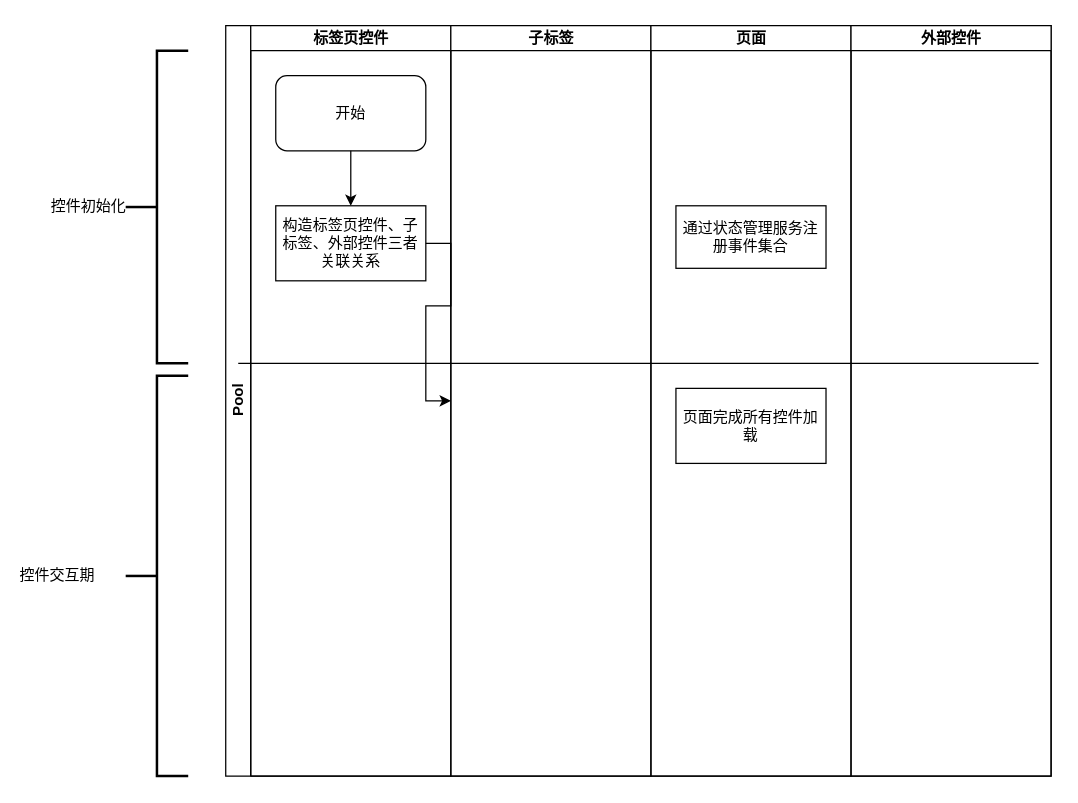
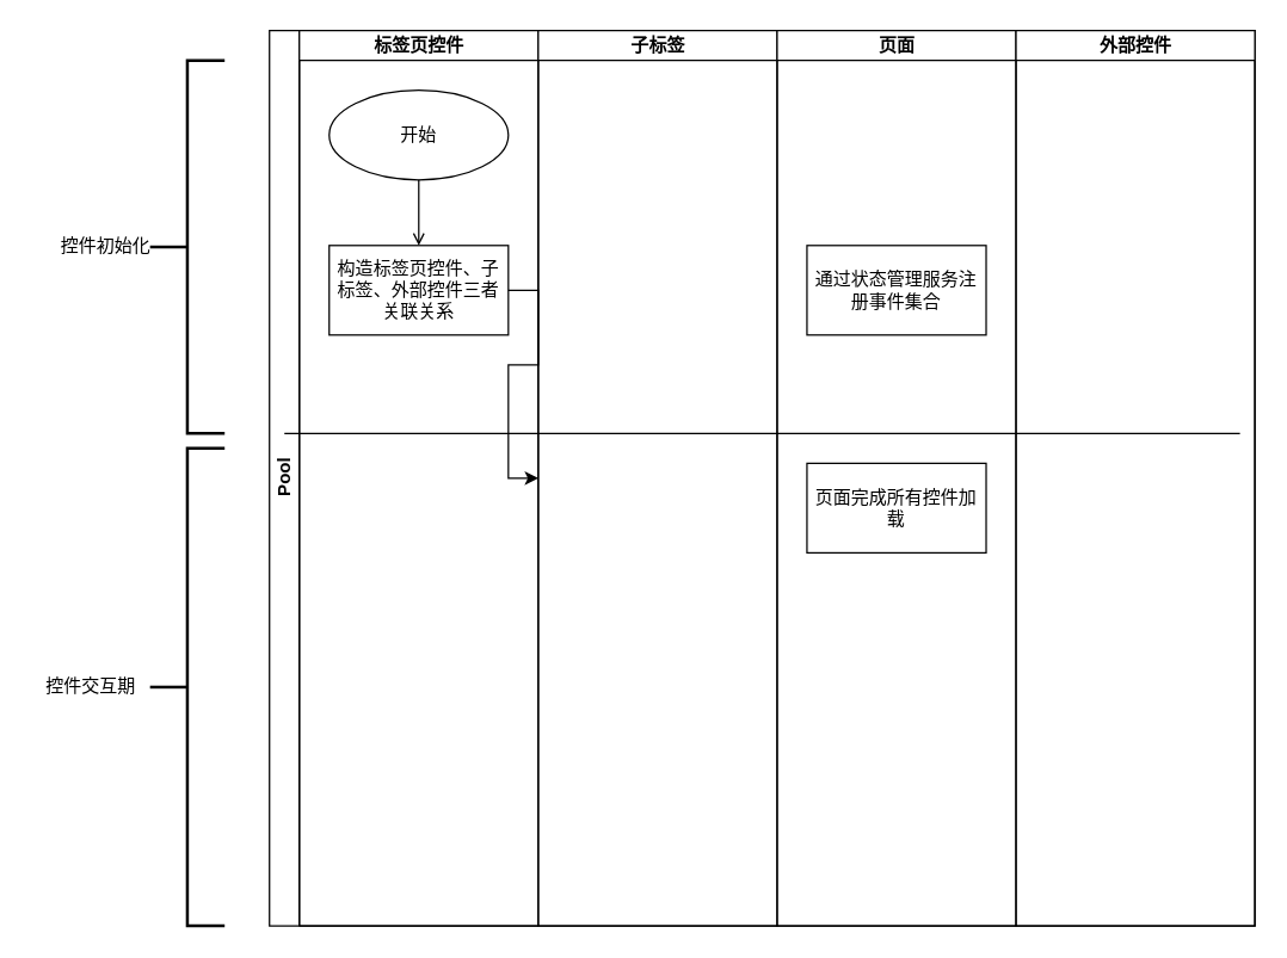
- <mxCell id="5" value="开始" style="rounded=1;whiteSpace=wrap;html=1;fillColor=none;" vertex="1" parent="3"><mxGeometry x="20" y="40" width="120" height="60" as="geometry" /></mxCell>
+ <mxCell id="5" value="开始" style="ellipse;whiteSpace=wrap;html=1;fillColor=none;" vertex="1" parent="3"><mxGeometry x="20" y="40" width="120" height="60" as="geometry" /></mxCell>
- <mxCell id="4" value="" style="edgeStyle=orthogonalEdgeStyle;rounded=0;orthogonalLoop=1;jettySize=auto;html=1;" edge="1" parent="3" source="5" target="6"><mxGeometry relative="1" as="geometry" /></mxCell>
+ <mxCell id="4" value="" style="edgeStyle=orthogonalEdgeStyle;rounded=0;orthogonalLoop=1;jettySize=auto;html=1;endArrow=open;" edge="1" parent="3" source="5" target="6"><mxGeometry relative="1" as="geometry" /></mxCell>
- <mxCell id="9" value="通过状态管理服务注册事件集合" style="rounded=0;whiteSpace=wrap;html=1;fillColor=none;" vertex="1" parent="8"><mxGeometry x="20" y="144" width="120" height="50" as="geometry" /></mxCell>
+ <mxCell id="9" value="通过状态管理服务注册事件集合" style="rounded=0;whiteSpace=wrap;html=1;fillColor=none;" vertex="1" parent="8"><mxGeometry x="20" y="144" width="120" height="60" as="geometry" /></mxCell>
- <mxCell id="17" value="控件交互期" style="text;html=1;align=center;verticalAlign=middle;resizable=0;points=[];;autosize=1;" vertex="1" parent="1"><mxGeometry x="5" y="450" width="80" height="20" as="geometry" /></mxCell>
+ <mxCell id="17" value="控件交互期" style="text;html=1;align=center;verticalAlign=middle;resizable=0;points=[];;autosize=1;" vertex="1" parent="1"><mxGeometry x="20" y="450" width="80" height="20" as="geometry" /></mxCell>
